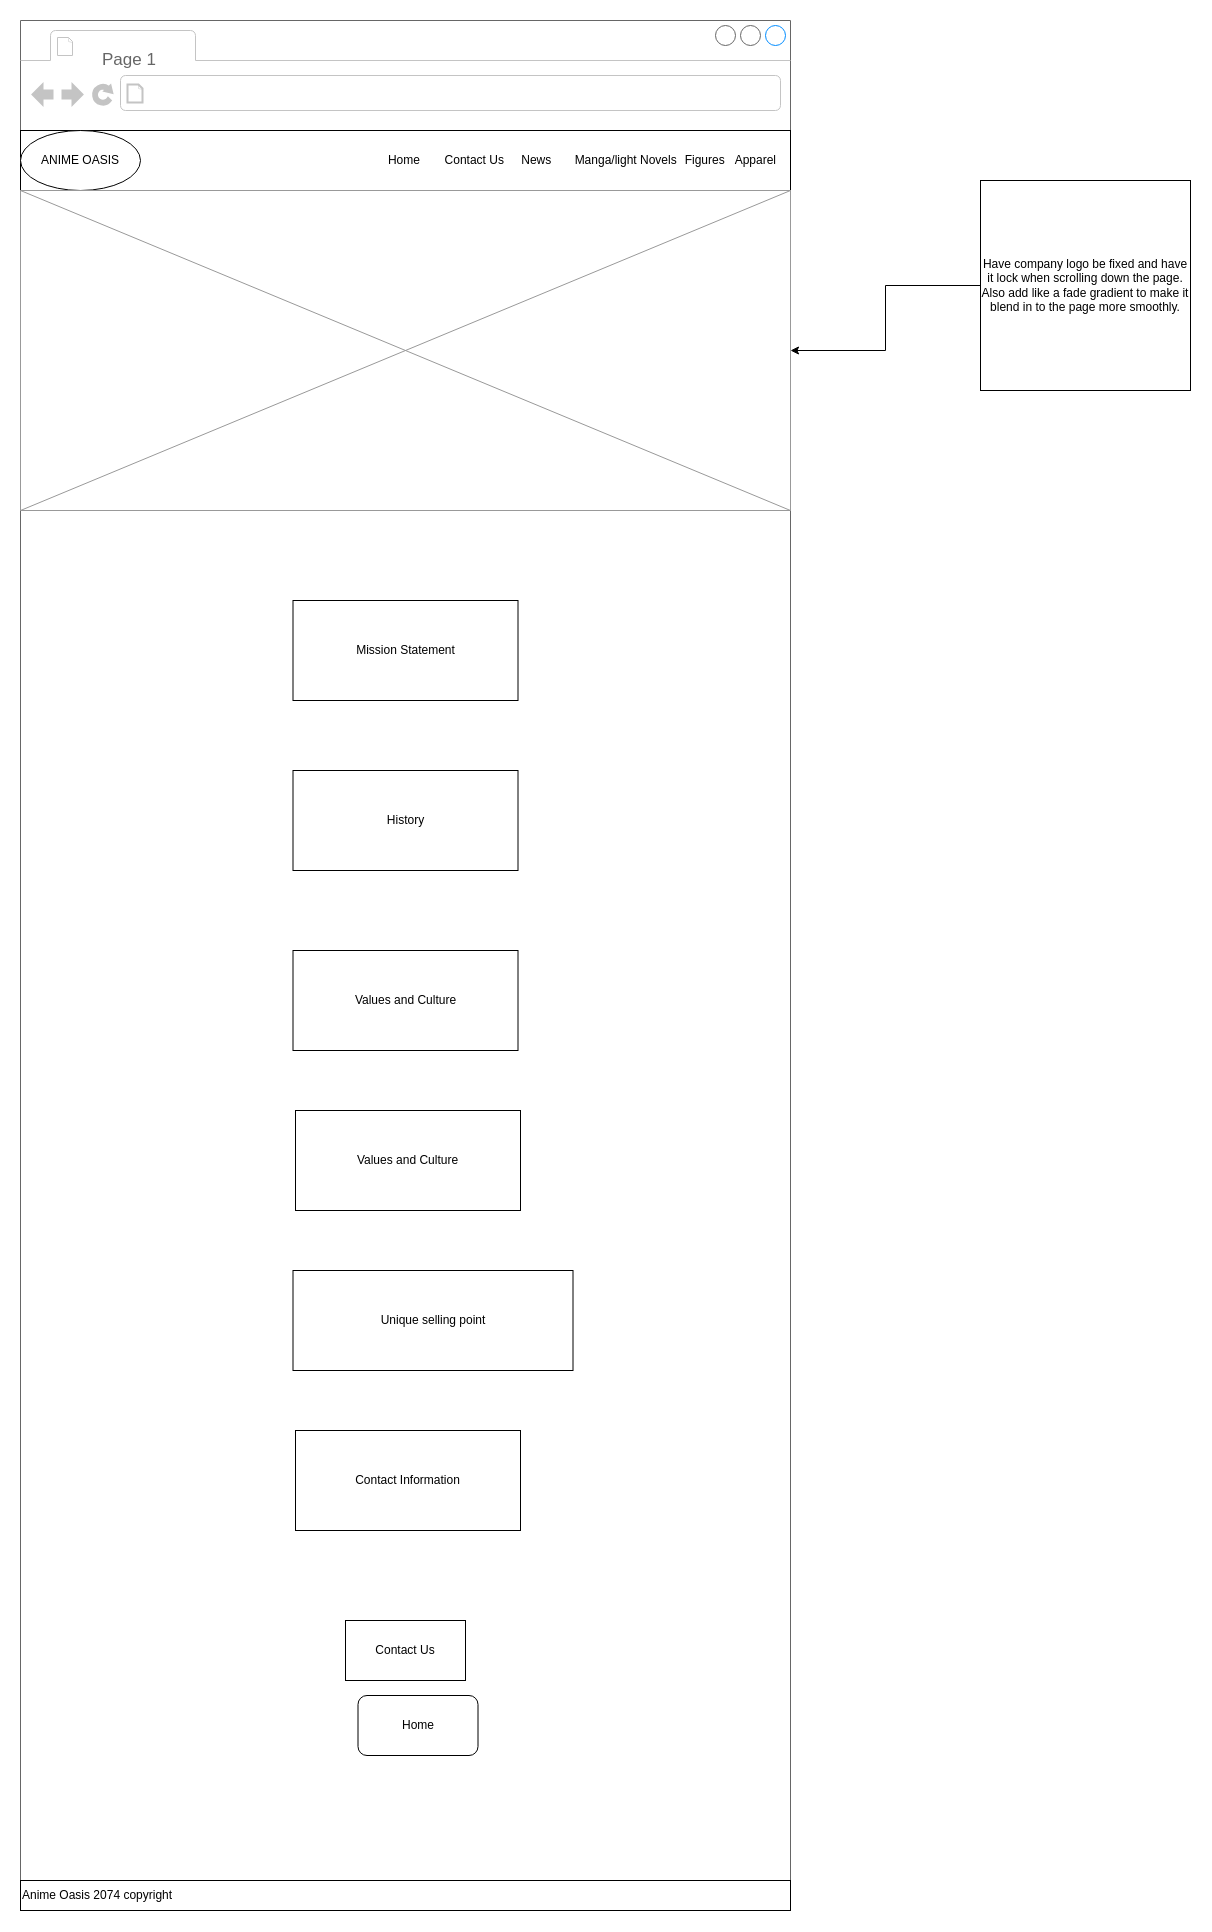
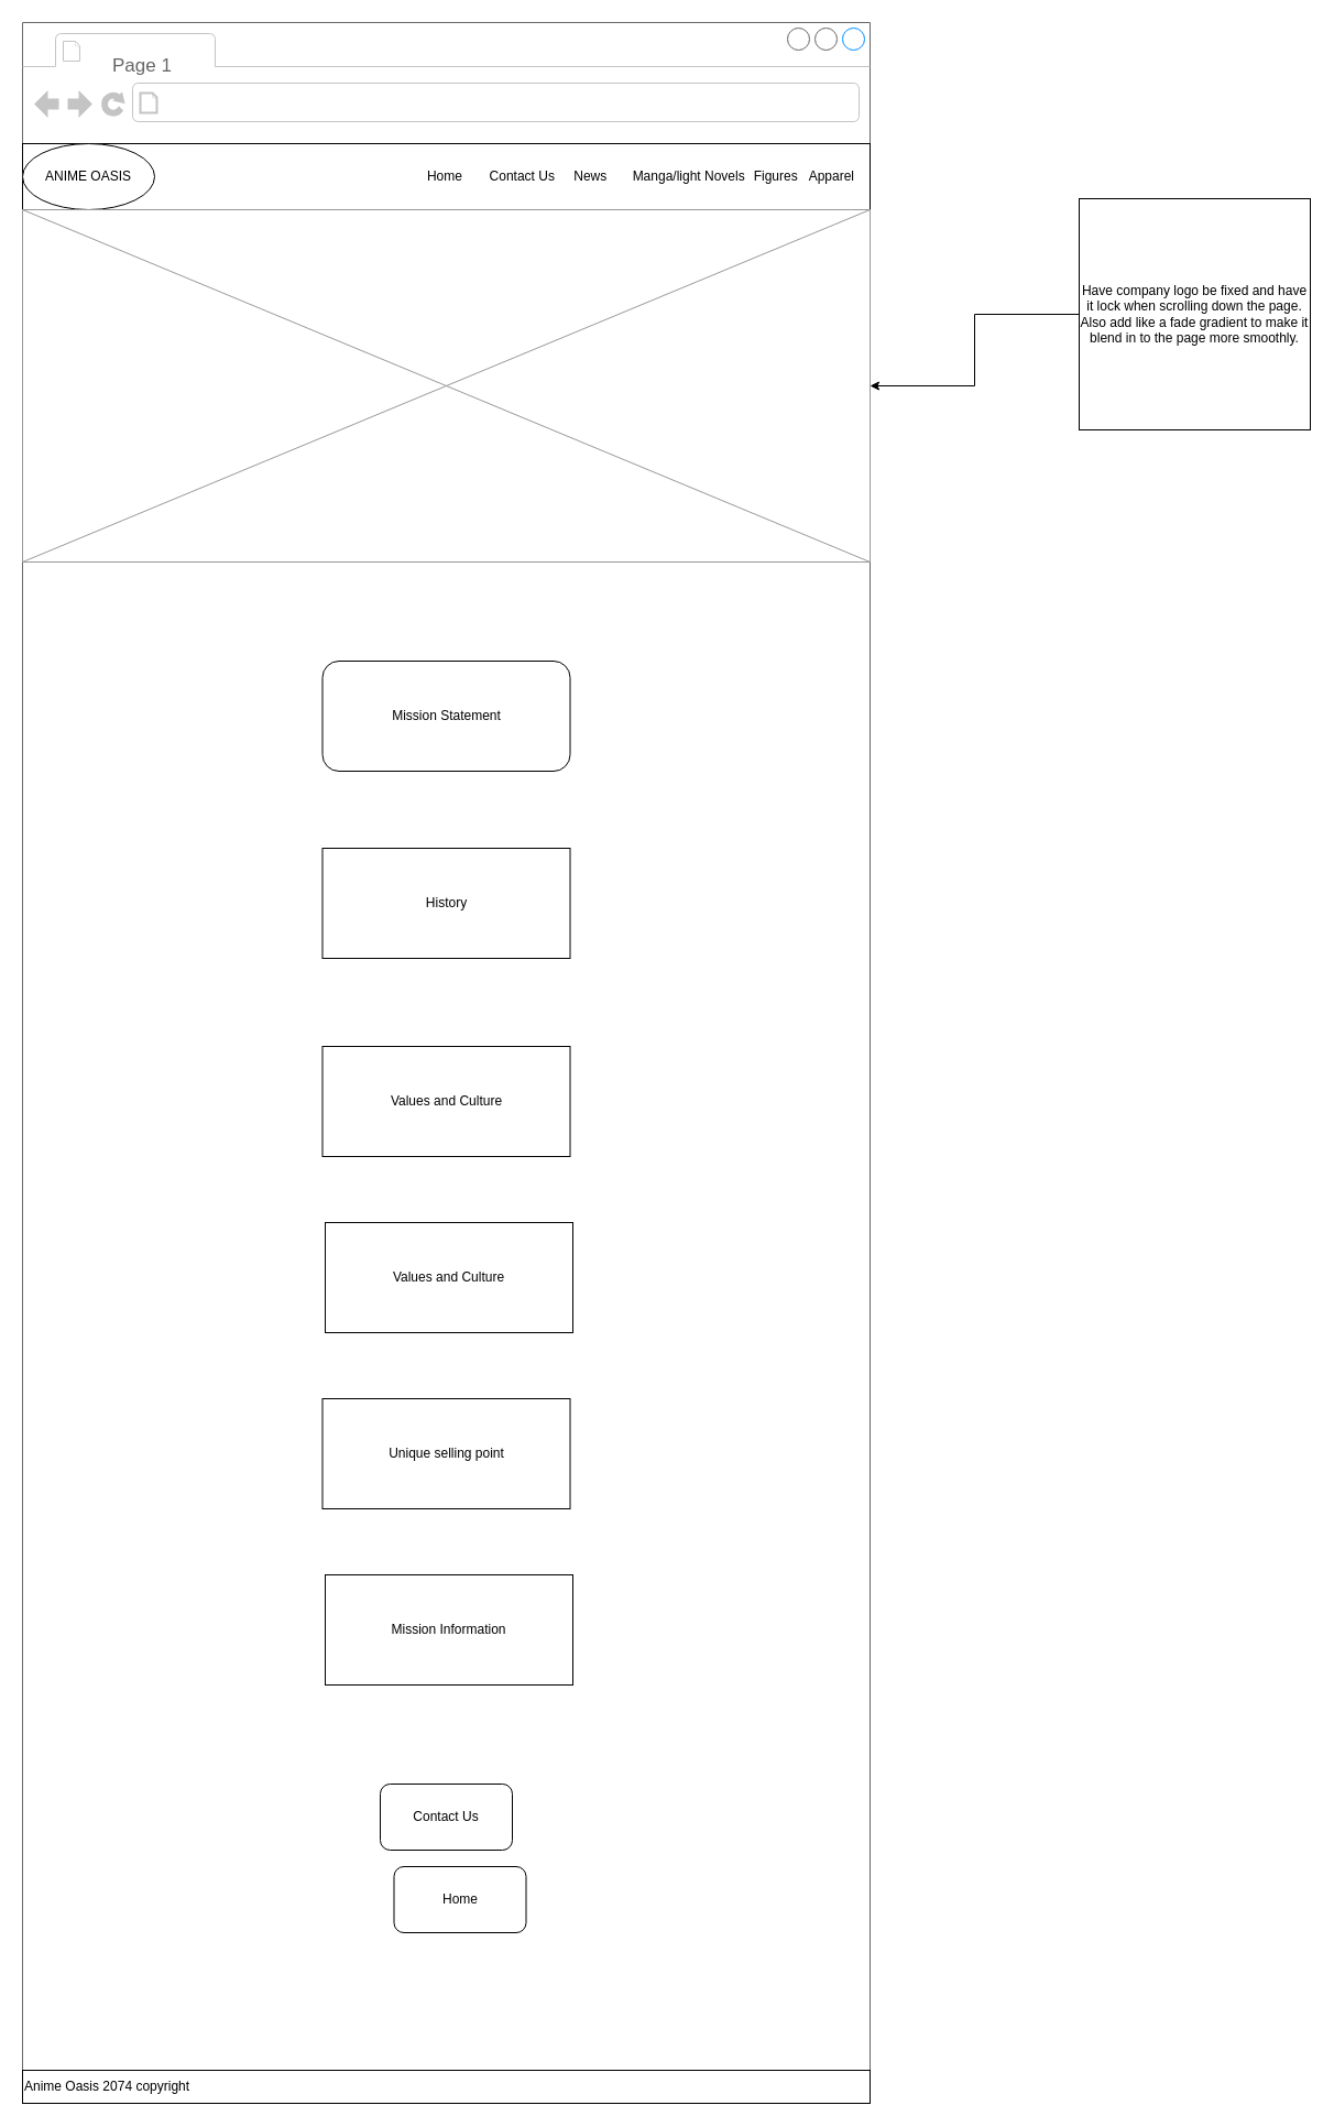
- <mxCell id="7" value="Mission Statement" style="rounded=0;whiteSpace=wrap;html=1;" vertex="1" parent="2"><mxGeometry x="272.5" y="580" width="225" height="100" as="geometry" /></mxCell>
+ <mxCell id="7" value="Mission Statement" style="whiteSpace=wrap;html=1;rounded=1;" vertex="1" parent="2"><mxGeometry x="272.5" y="580" width="225" height="100" as="geometry" /></mxCell>
- <mxCell id="11" value="Unique selling point" style="rounded=0;whiteSpace=wrap;html=1;" vertex="1" parent="2"><mxGeometry x="272.5" y="1250" width="280" height="100" as="geometry" /></mxCell>
+ <mxCell id="11" value="Unique selling point" style="rounded=0;whiteSpace=wrap;html=1;" vertex="1" parent="2"><mxGeometry x="272.5" y="1250" width="225" height="100" as="geometry" /></mxCell>
- <mxCell id="12" value="Contact Information" style="rounded=0;whiteSpace=wrap;html=1;" vertex="1" parent="2"><mxGeometry x="275" y="1410" width="225" height="100" as="geometry" /></mxCell>
+ <mxCell id="12" value="Mission Information" style="rounded=0;whiteSpace=wrap;html=1;" vertex="1" parent="2"><mxGeometry x="275" y="1410" width="225" height="100" as="geometry" /></mxCell>
- <mxCell id="13" value="Contact Us" style="whiteSpace=wrap;html=1;rounded=0;" vertex="1" parent="2"><mxGeometry x="325" y="1600" width="120" height="60" as="geometry" /></mxCell>
+ <mxCell id="13" value="Contact Us" style="rounded=1;whiteSpace=wrap;html=1;" vertex="1" parent="2"><mxGeometry x="325" y="1600" width="120" height="60" as="geometry" /></mxCell>
